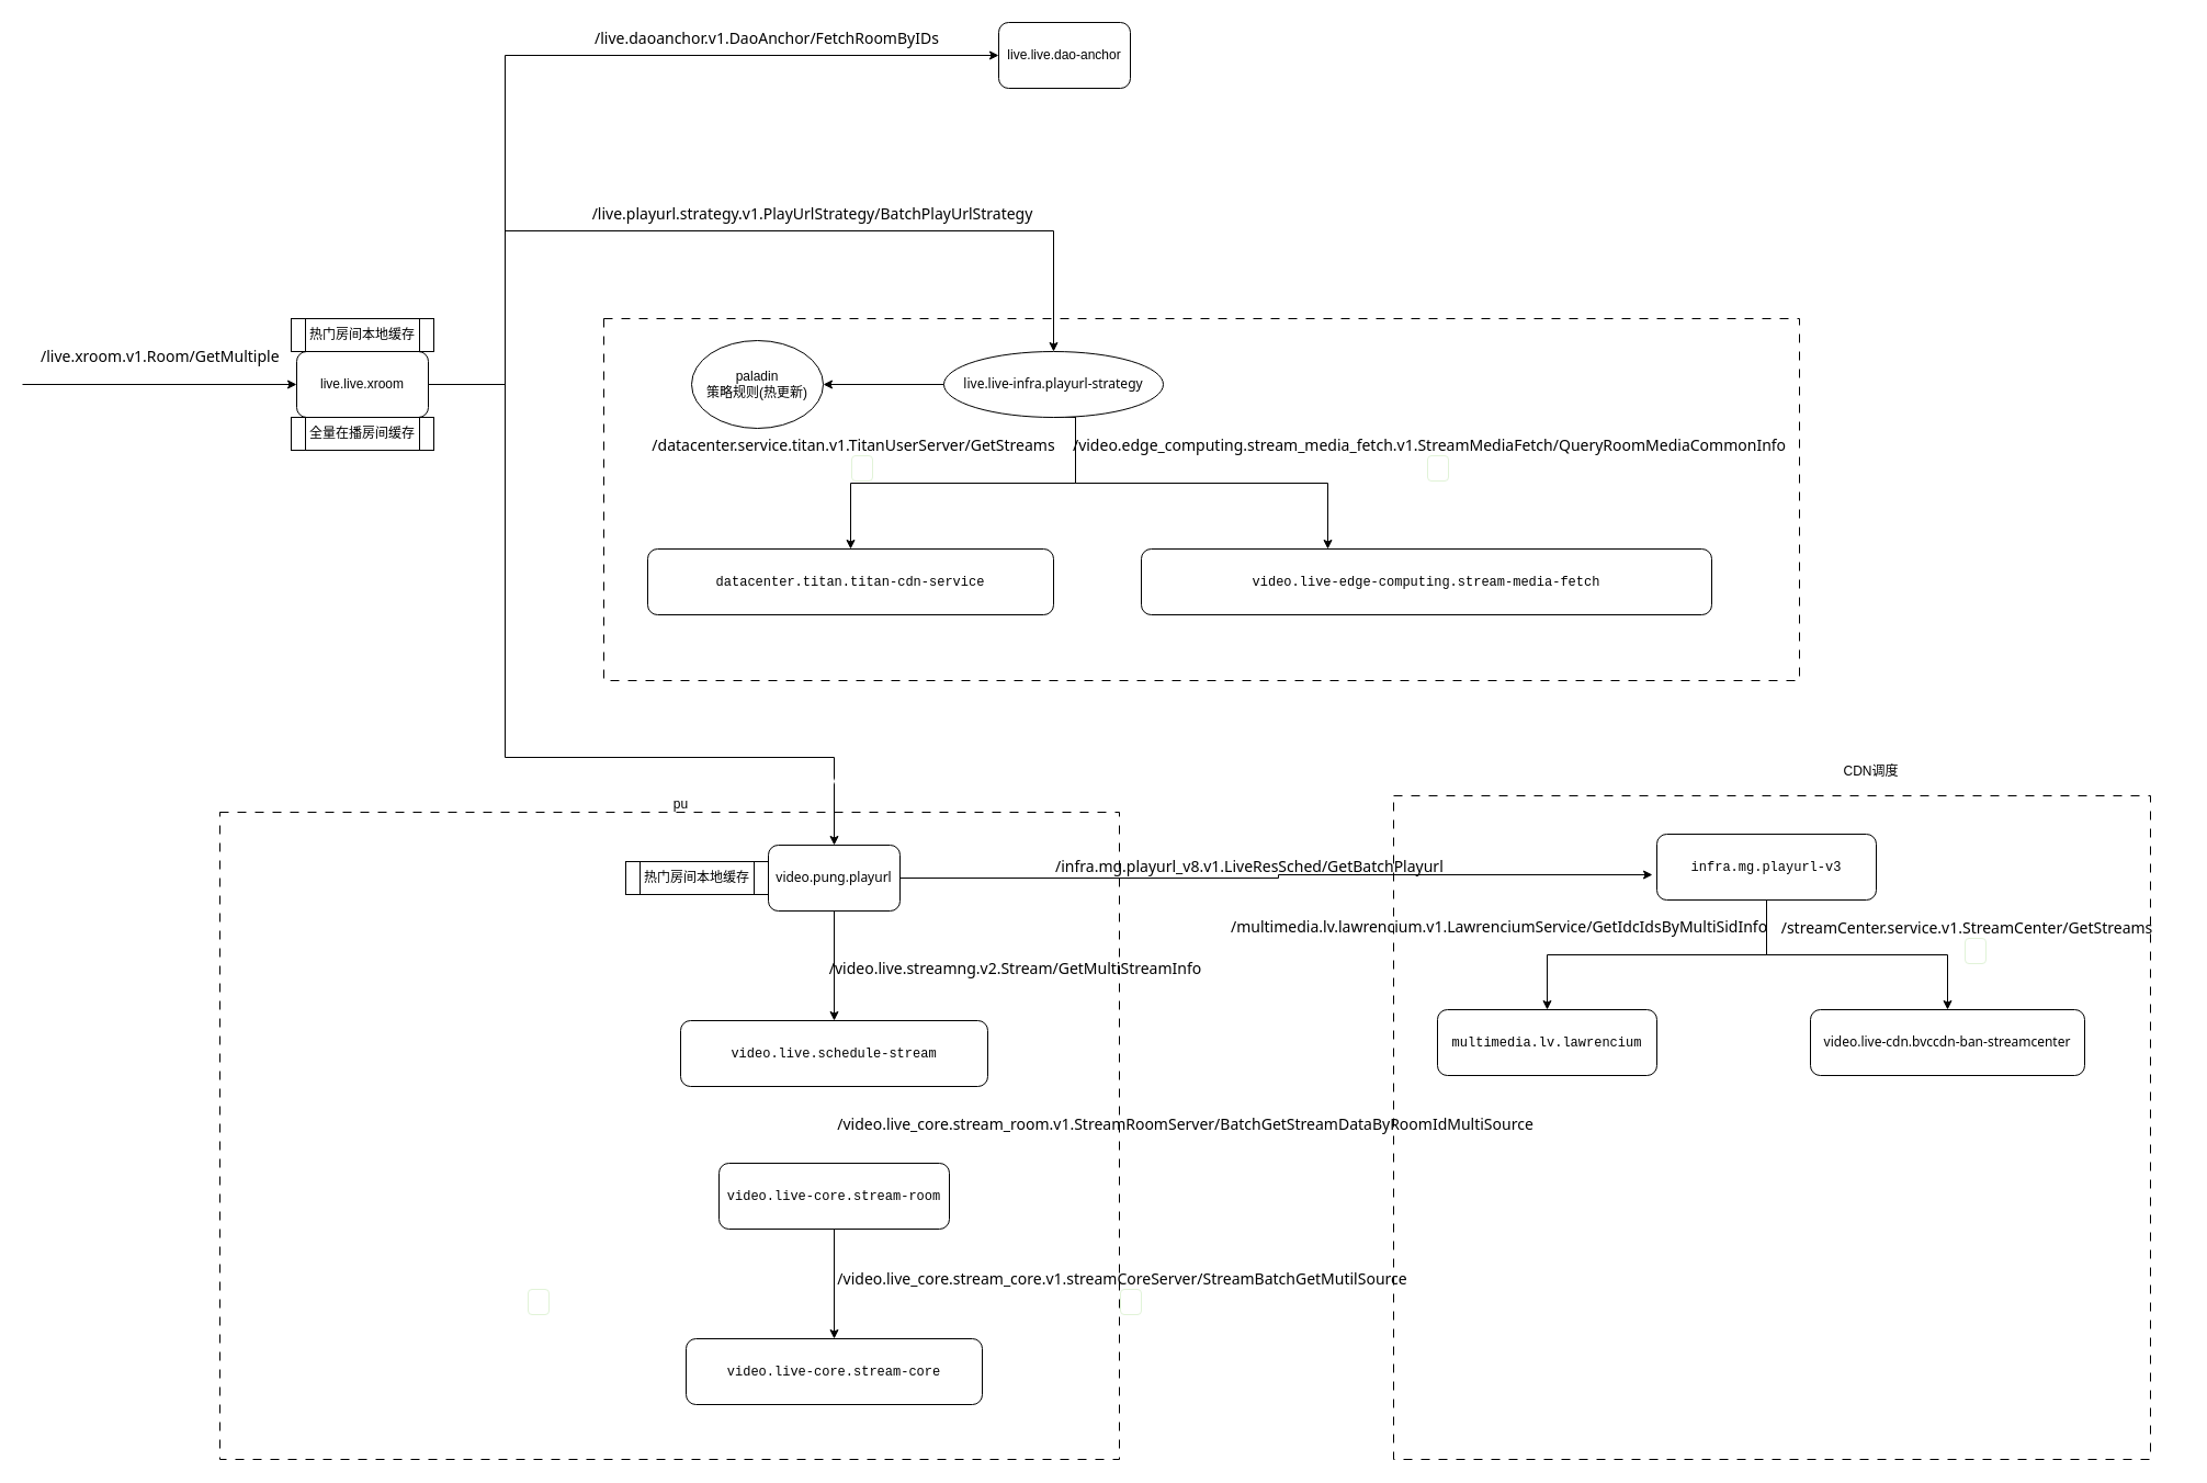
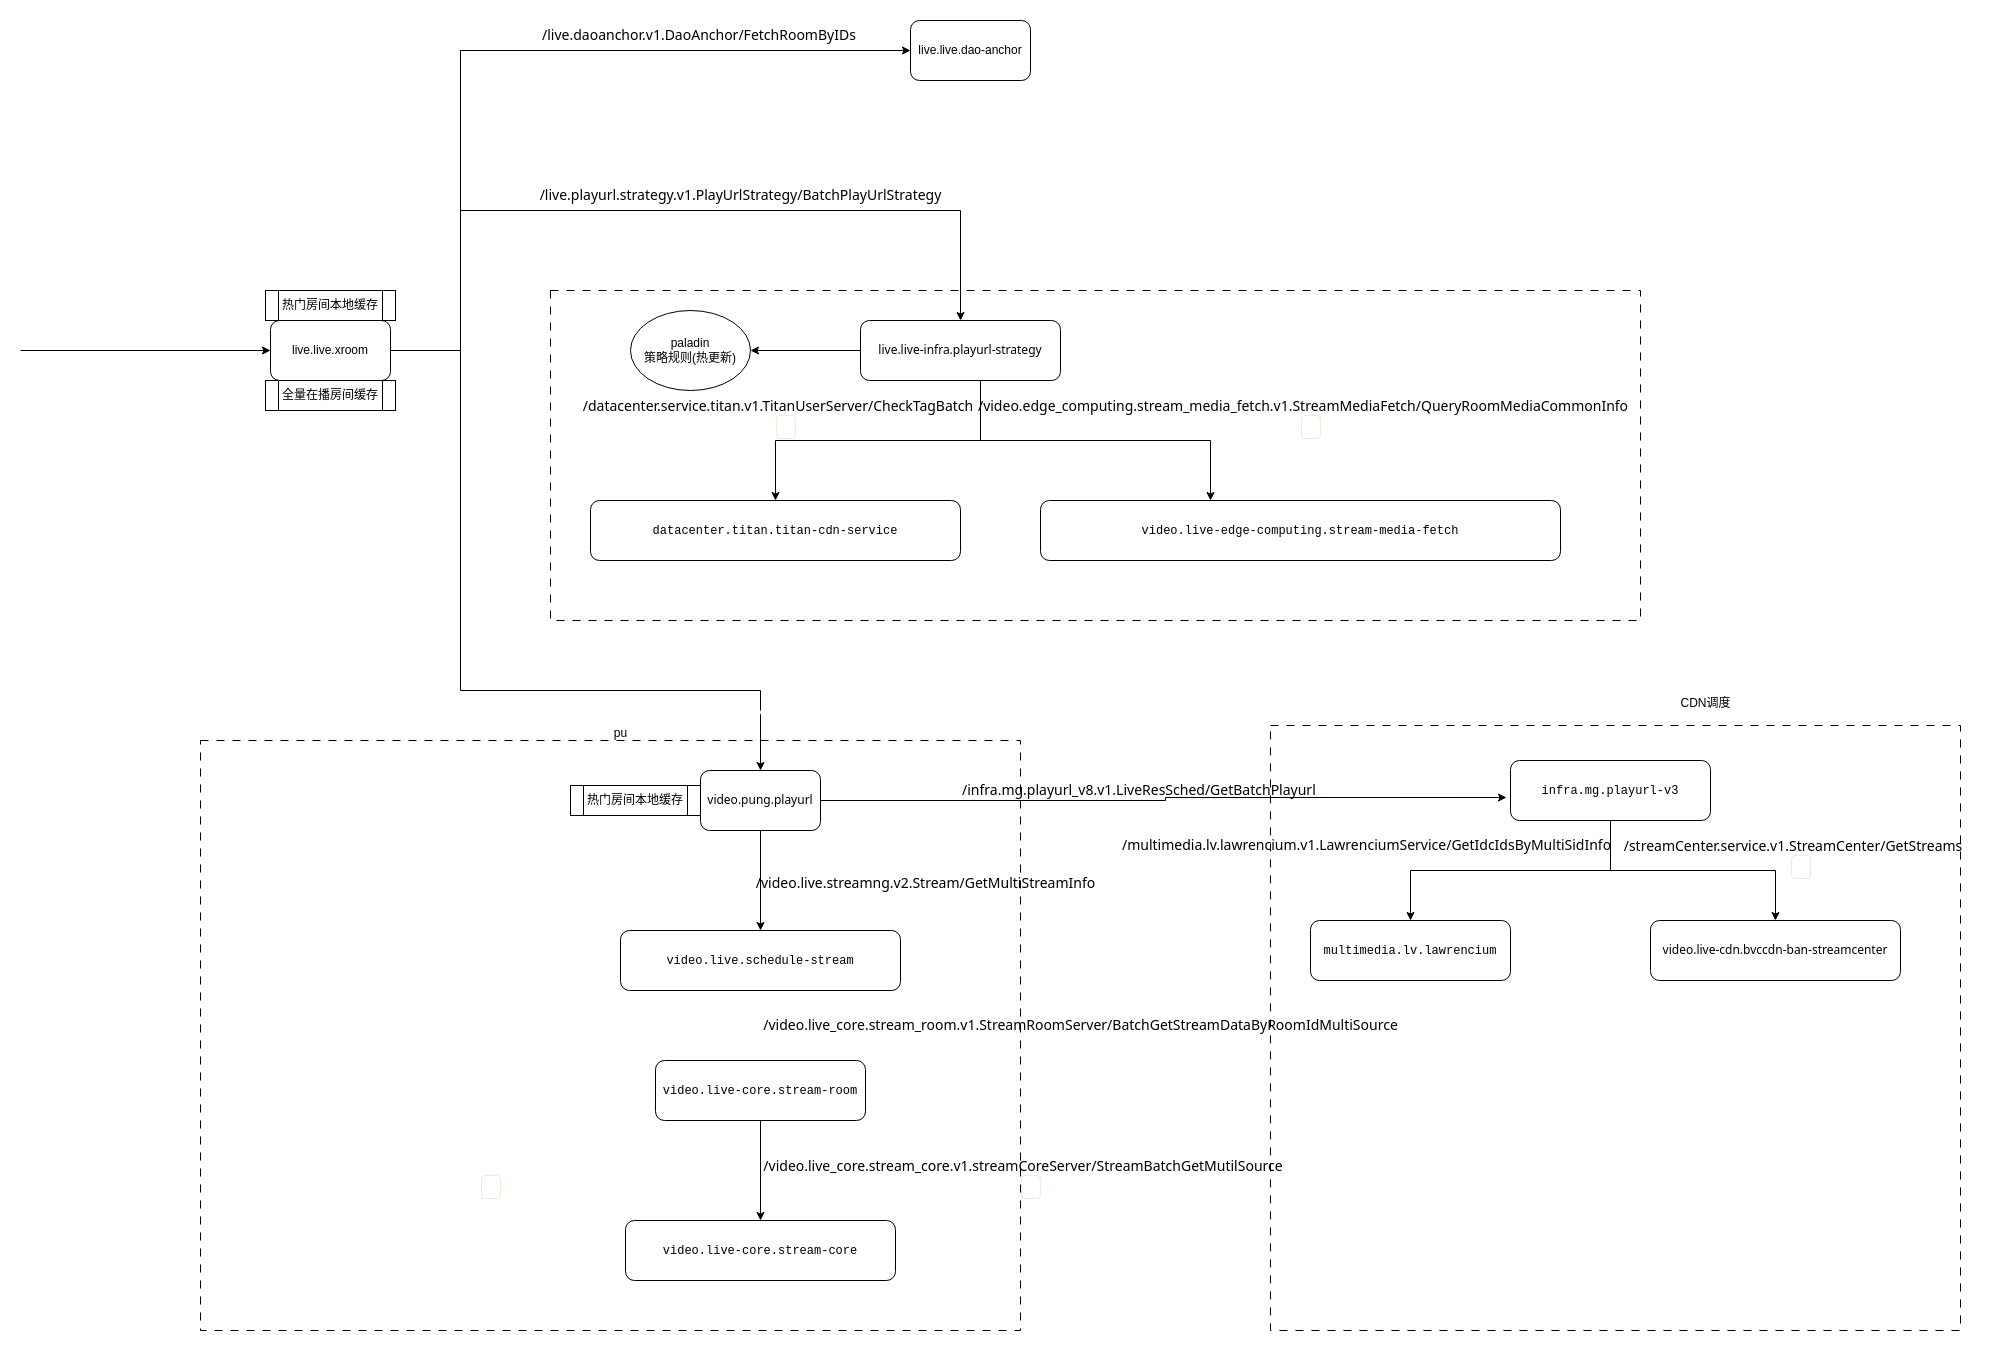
- <mxCell id="47" value="&lt;span style=&quot;font-family: ui-sans-serif, system-ui, sans-serif, &amp;quot;Apple Color Emoji&amp;quot;, &amp;quot;Segoe UI Emoji&amp;quot;, &amp;quot;Segoe UI Symbol&amp;quot;, &amp;quot;Noto Color Emoji&amp;quot;; font-size: 14px; font-style: normal; font-variant-ligatures: normal; font-variant-caps: normal; font-weight: 400; letter-spacing: normal; orphans: 2; text-align: left; text-indent: 0px; text-transform: none; widows: 2; word-spacing: 0px; -webkit-text-stroke-width: 0px; white-space: normal; text-decoration-thickness: initial; text-decoration-style: initial; text-decoration-color: initial; float: none; display: inline !important;&quot;&gt;&lt;font style=&quot;color: light-dark(rgb(0, 0, 0), rgb(255, 255, 255));&quot;&gt;/live.xroom.v1.Room/GetMultiple&lt;/font&gt;&lt;/span&gt;" style="text;whiteSpace=wrap;html=1;" vertex="1" parent="5"><mxGeometry x="15" y="260" width="230" height="40" as="geometry" /></mxCell>
- <mxCell id="15" value="&lt;span style=&quot;font-family: ui-sans-serif, system-ui, sans-serif, &amp;quot;Apple Color Emoji&amp;quot;, &amp;quot;Segoe UI Emoji&amp;quot;, &amp;quot;Segoe UI Symbol&amp;quot;, &amp;quot;Noto Color Emoji&amp;quot;; text-align: left; text-wrap-mode: nowrap;&quot;&gt;&lt;font style=&quot;color: light-dark(rgb(0, 0, 0), rgb(255, 255, 255));&quot;&gt;live.live-infra.playurl-strategy&lt;/font&gt;&lt;/span&gt;" style="ellipse;whiteSpace=wrap;html=1;" vertex="1" parent="5"><mxGeometry x="840" y="270" width="200" height="60" as="geometry" /></mxCell>
+ <mxCell id="15" value="&lt;span style=&quot;font-family: ui-sans-serif, system-ui, sans-serif, &amp;quot;Apple Color Emoji&amp;quot;, &amp;quot;Segoe UI Emoji&amp;quot;, &amp;quot;Segoe UI Symbol&amp;quot;, &amp;quot;Noto Color Emoji&amp;quot;; text-align: left; text-wrap-mode: nowrap;&quot;&gt;&lt;font style=&quot;color: light-dark(rgb(0, 0, 0), rgb(255, 255, 255));&quot;&gt;live.live-infra.playurl-strategy&lt;/font&gt;&lt;/span&gt;" style="rounded=1;whiteSpace=wrap;html=1;" vertex="1" parent="5"><mxGeometry x="840" y="270" width="200" height="60" as="geometry" /></mxCell>
- <mxCell id="18" value="&lt;span&gt;&lt;span&gt;&lt;font style=&quot;color: rgb(0, 0, 0);&quot;&gt;&lt;span style=&quot;box-sizing: border-box; border: 0px solid; margin: 0px 0px 0px 5px; padding: 0px; font-family: ui-sans-serif, system-ui, sans-serif, &amp;quot;Apple Color Emoji&amp;quot;, &amp;quot;Segoe UI Emoji&amp;quot;, &amp;quot;Segoe UI Symbol&amp;quot;, &amp;quot;Noto Color Emoji&amp;quot;; font-size: 14px; text-align: left; text-wrap-mode: wrap;&quot; data-v-6d79ae31=&quot;&quot;&gt;/datacenter.service.titan.v1.TitanUserServer/GetStreams&lt;/span&gt;&lt;span style=&quot;box-sizing: border-box; border: 1px solid rgb(225, 243, 216); margin: 0px 0px 0px 20px; padding: 0px 9px; align-items: center; border-radius: 4px; display: inline-flex; height: 24px; justify-content: center; vertical-align: middle; font-family: ui-sans-serif, system-ui, sans-serif, &amp;quot;Apple Color Emoji&amp;quot;, &amp;quot;Segoe UI Emoji&amp;quot;, &amp;quot;Segoe UI Symbol&amp;quot;, &amp;quot;Noto Color Emoji&amp;quot;; text-align: left; --el-tag-font-size: 12px; --el-tag-border-radius: 4px; --el-tag-border-radius-rounded: 9999px; line-height: 1; --el-icon-size: 14px; --el-tag-bg-color: light-dark(rgb(239.8,248.9,235.3), #141c10); --el-tag-border-color: light-dark(rgb(224.6,242.8,215.6), #16260f); --el-tag-hover-color: light-dark(#67c23a, #297803); --el-tag-text-color: light-dark(#67c23a, #297803);&quot; class=&quot;el-tag el-tag--success el-tag--light&quot; data-v-6d79ae31=&quot;&quot;&gt;&lt;/span&gt;&lt;/font&gt;&lt;/span&gt;&lt;/span&gt;&lt;div&gt;&lt;br&gt;&lt;/div&gt;" style="text;html=1;align=center;verticalAlign=middle;resizable=0;points=[];autosize=1;strokeColor=none;fillColor=none;" vertex="1" parent="5"><mxGeometry x="530" y="350" width="450" height="50" as="geometry" /></mxCell>
+ <mxCell id="18" value="&lt;span&gt;&lt;span&gt;&lt;font style=&quot;color: rgb(0, 0, 0);&quot;&gt;&lt;span style=&quot;box-sizing: border-box; border: 0px solid; margin: 0px 0px 0px 5px; padding: 0px; font-family: ui-sans-serif, system-ui, sans-serif, &amp;quot;Apple Color Emoji&amp;quot;, &amp;quot;Segoe UI Emoji&amp;quot;, &amp;quot;Segoe UI Symbol&amp;quot;, &amp;quot;Noto Color Emoji&amp;quot;; font-size: 14px; text-align: left; text-wrap-mode: wrap;&quot; data-v-6d79ae31=&quot;&quot;&gt;/datacenter.service.titan.v1.TitanUserServer/CheckTagBatch&lt;/span&gt;&lt;span style=&quot;box-sizing: border-box; border: 1px solid rgb(225, 243, 216); margin: 0px 0px 0px 20px; padding: 0px 9px; align-items: center; border-radius: 4px; display: inline-flex; height: 24px; justify-content: center; vertical-align: middle; font-family: ui-sans-serif, system-ui, sans-serif, &amp;quot;Apple Color Emoji&amp;quot;, &amp;quot;Segoe UI Emoji&amp;quot;, &amp;quot;Segoe UI Symbol&amp;quot;, &amp;quot;Noto Color Emoji&amp;quot;; text-align: left; --el-tag-font-size: 12px; --el-tag-border-radius: 4px; --el-tag-border-radius-rounded: 9999px; line-height: 1; --el-icon-size: 14px; --el-tag-bg-color: light-dark(rgb(239.8,248.9,235.3), #141c10); --el-tag-border-color: light-dark(rgb(224.6,242.8,215.6), #16260f); --el-tag-hover-color: light-dark(#67c23a, #297803); --el-tag-text-color: light-dark(#67c23a, #297803);&quot; class=&quot;el-tag el-tag--success el-tag--light&quot; data-v-6d79ae31=&quot;&quot;&gt;&lt;/span&gt;&lt;/font&gt;&lt;/span&gt;&lt;/span&gt;&lt;div&gt;&lt;br&gt;&lt;/div&gt;" style="text;html=1;align=center;verticalAlign=middle;resizable=0;points=[];autosize=1;strokeColor=none;fillColor=none;" vertex="1" parent="5"><mxGeometry x="530" y="350" width="450" height="50" as="geometry" /></mxCell>
